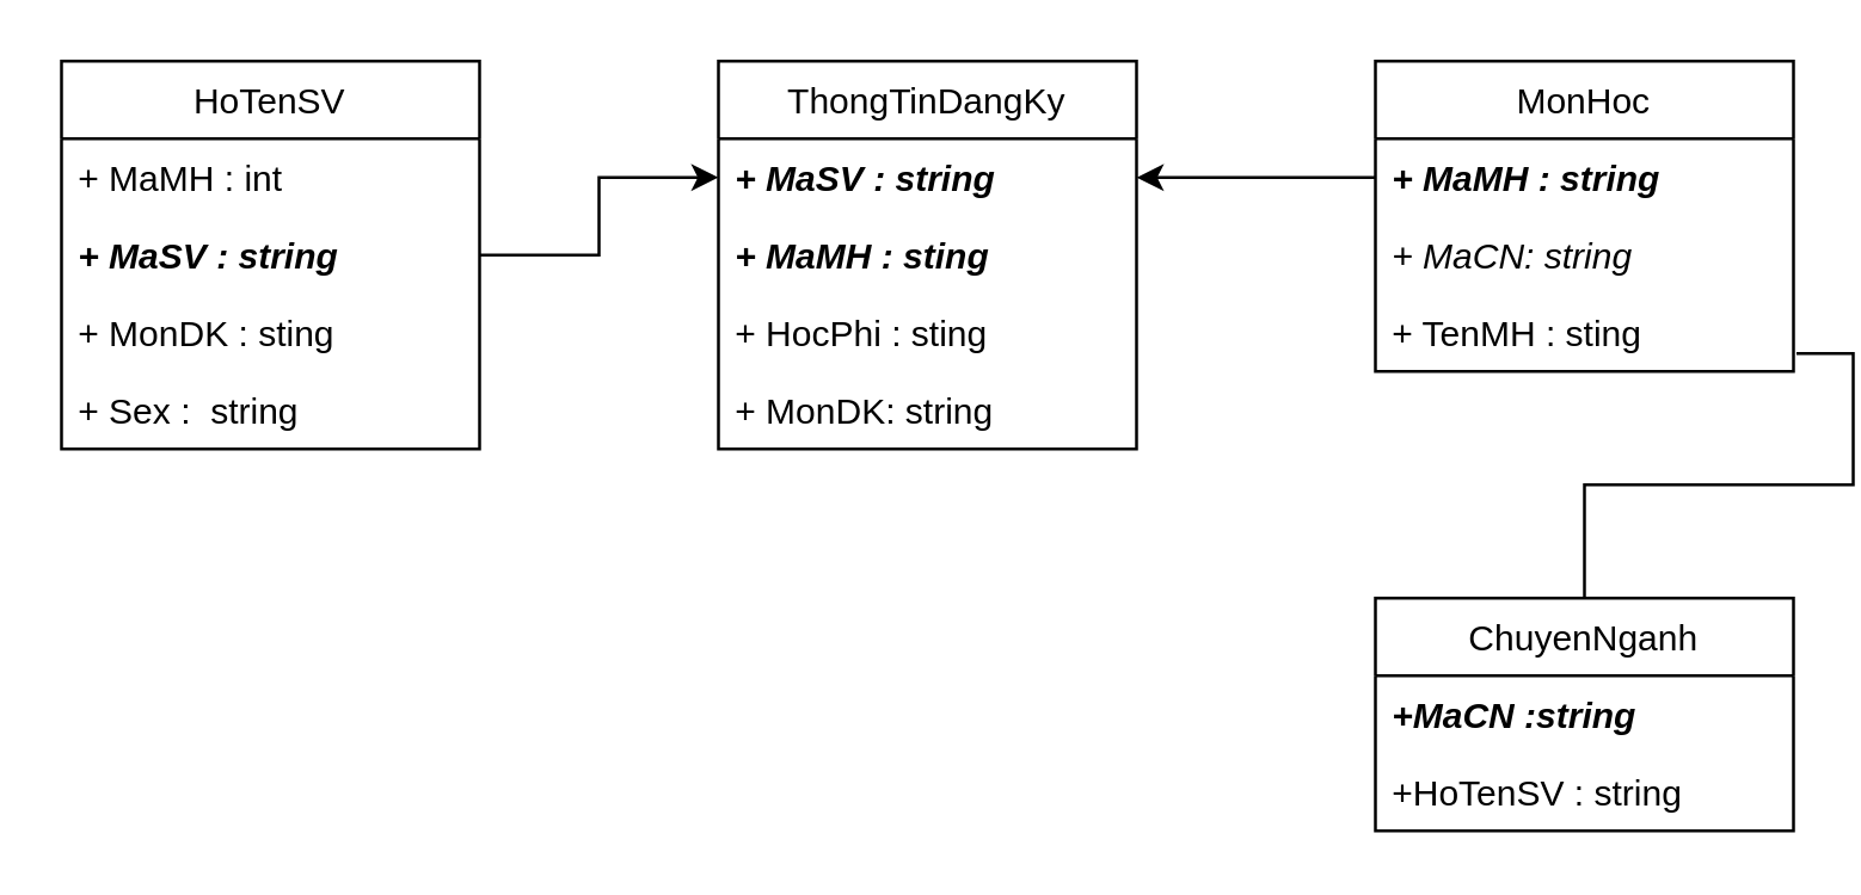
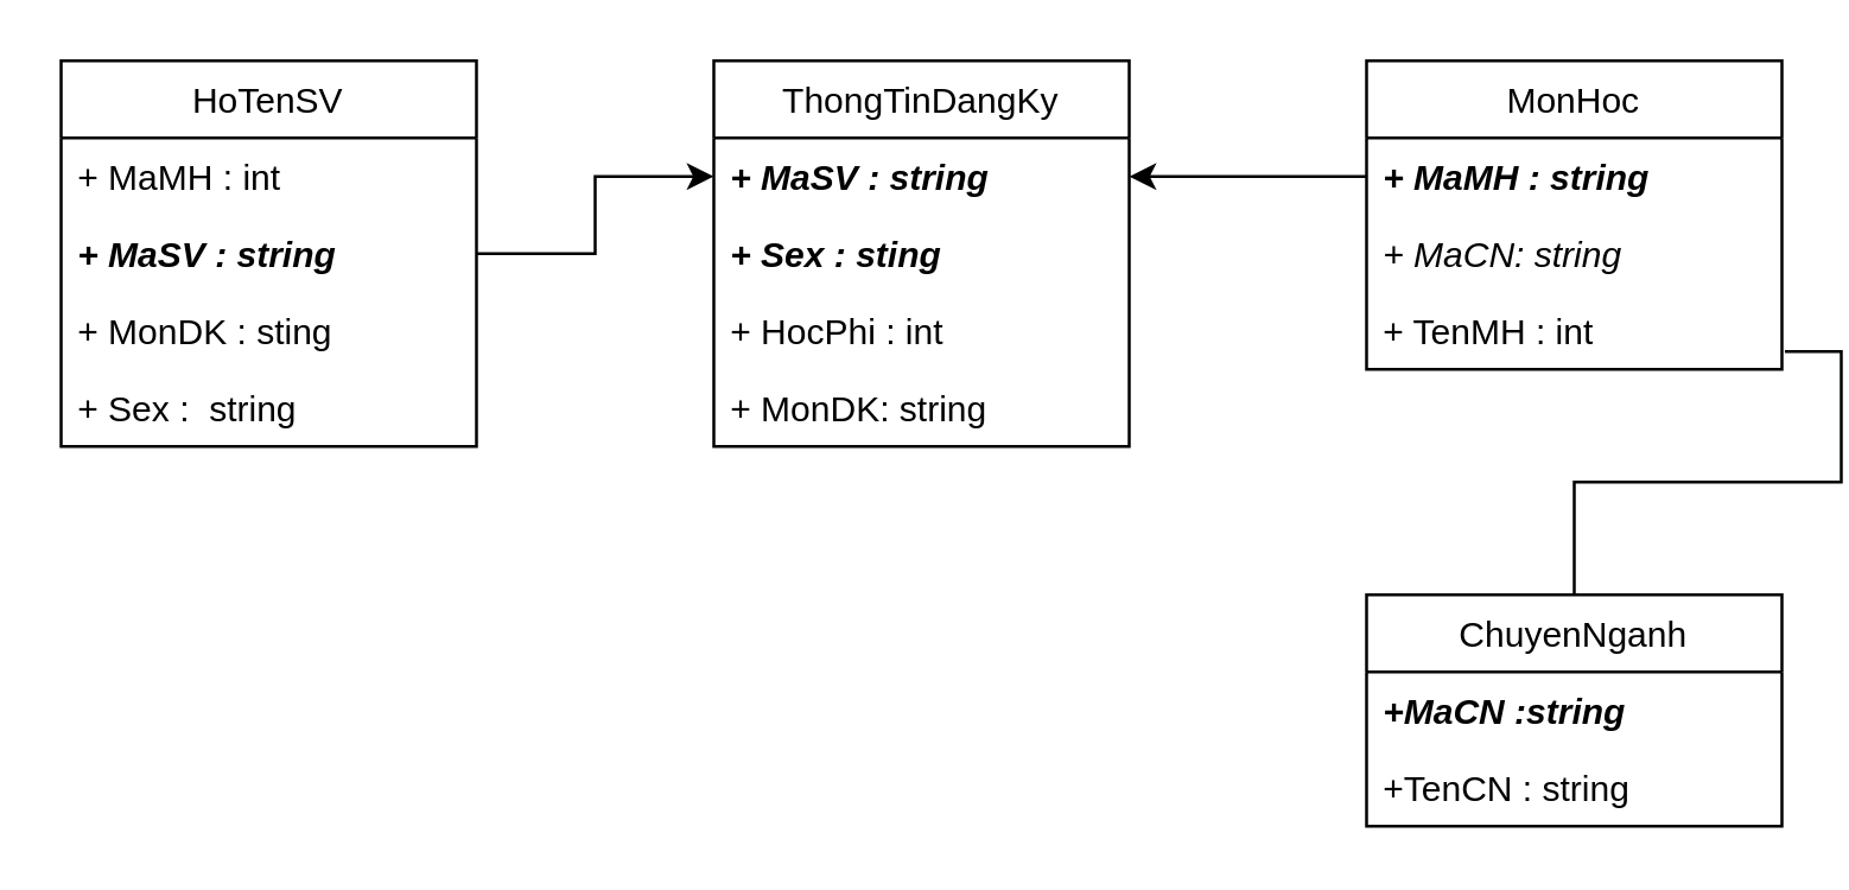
- <mxCell id="9" value="+ MaMH : sting" style="text;strokeColor=none;fillColor=none;align=left;verticalAlign=top;spacingLeft=4;spacingRight=4;overflow=hidden;rotatable=0;points=[[0,0.5],[1,0.5]];portConstraint=eastwest;fontStyle=3" vertex="1" parent="7"><mxGeometry y="52" width="140" height="26" as="geometry" /></mxCell>
+ <mxCell id="9" value="+ Sex : sting" style="text;strokeColor=none;fillColor=none;align=left;verticalAlign=top;spacingLeft=4;spacingRight=4;overflow=hidden;rotatable=0;points=[[0,0.5],[1,0.5]];portConstraint=eastwest;fontStyle=3" vertex="1" parent="7"><mxGeometry y="52" width="140" height="26" as="geometry" /></mxCell>
- <mxCell id="10" value="+ HocPhi : sting" style="text;strokeColor=none;fillColor=none;align=left;verticalAlign=top;spacingLeft=4;spacingRight=4;overflow=hidden;rotatable=0;points=[[0,0.5],[1,0.5]];portConstraint=eastwest;" vertex="1" parent="7"><mxGeometry y="78" width="140" height="26" as="geometry" /></mxCell>
+ <mxCell id="10" value="+ HocPhi : int" style="text;strokeColor=none;fillColor=none;align=left;verticalAlign=top;spacingLeft=4;spacingRight=4;overflow=hidden;rotatable=0;points=[[0,0.5],[1,0.5]];portConstraint=eastwest;" vertex="1" parent="7"><mxGeometry y="78" width="140" height="26" as="geometry" /></mxCell>
- <mxCell id="15" value="+ TenMH : sting" style="text;strokeColor=none;fillColor=none;align=left;verticalAlign=top;spacingLeft=4;spacingRight=4;overflow=hidden;rotatable=0;points=[[0,0.5],[1,0.5]];portConstraint=eastwest;" vertex="1" parent="12"><mxGeometry y="78" width="140" height="26" as="geometry" /></mxCell>
+ <mxCell id="15" value="+ TenMH : int" style="text;strokeColor=none;fillColor=none;align=left;verticalAlign=top;spacingLeft=4;spacingRight=4;overflow=hidden;rotatable=0;points=[[0,0.5],[1,0.5]];portConstraint=eastwest;" vertex="1" parent="12"><mxGeometry y="78" width="140" height="26" as="geometry" /></mxCell>
- <mxCell id="19" value="+HoTenSV : string " style="text;strokeColor=none;fillColor=none;align=left;verticalAlign=top;spacingLeft=4;spacingRight=4;overflow=hidden;rotatable=0;points=[[0,0.5],[1,0.5]];portConstraint=eastwest;" vertex="1" parent="17"><mxGeometry y="52" width="140" height="26" as="geometry" /></mxCell>
+ <mxCell id="19" value="+TenCN : string " style="text;strokeColor=none;fillColor=none;align=left;verticalAlign=top;spacingLeft=4;spacingRight=4;overflow=hidden;rotatable=0;points=[[0,0.5],[1,0.5]];portConstraint=eastwest;" vertex="1" parent="17"><mxGeometry y="52" width="140" height="26" as="geometry" /></mxCell>
